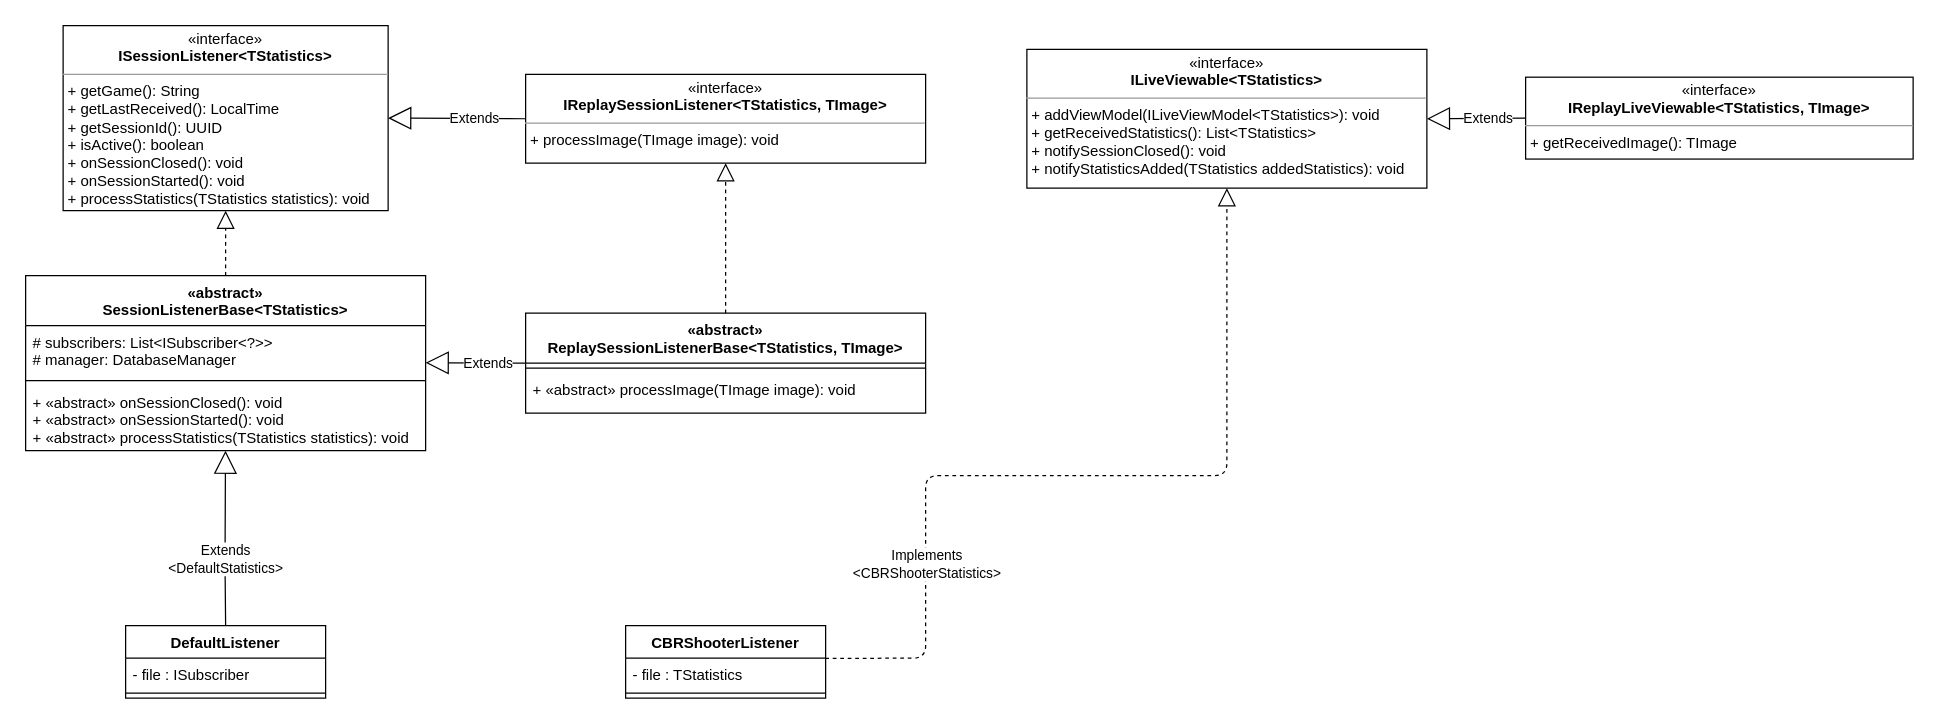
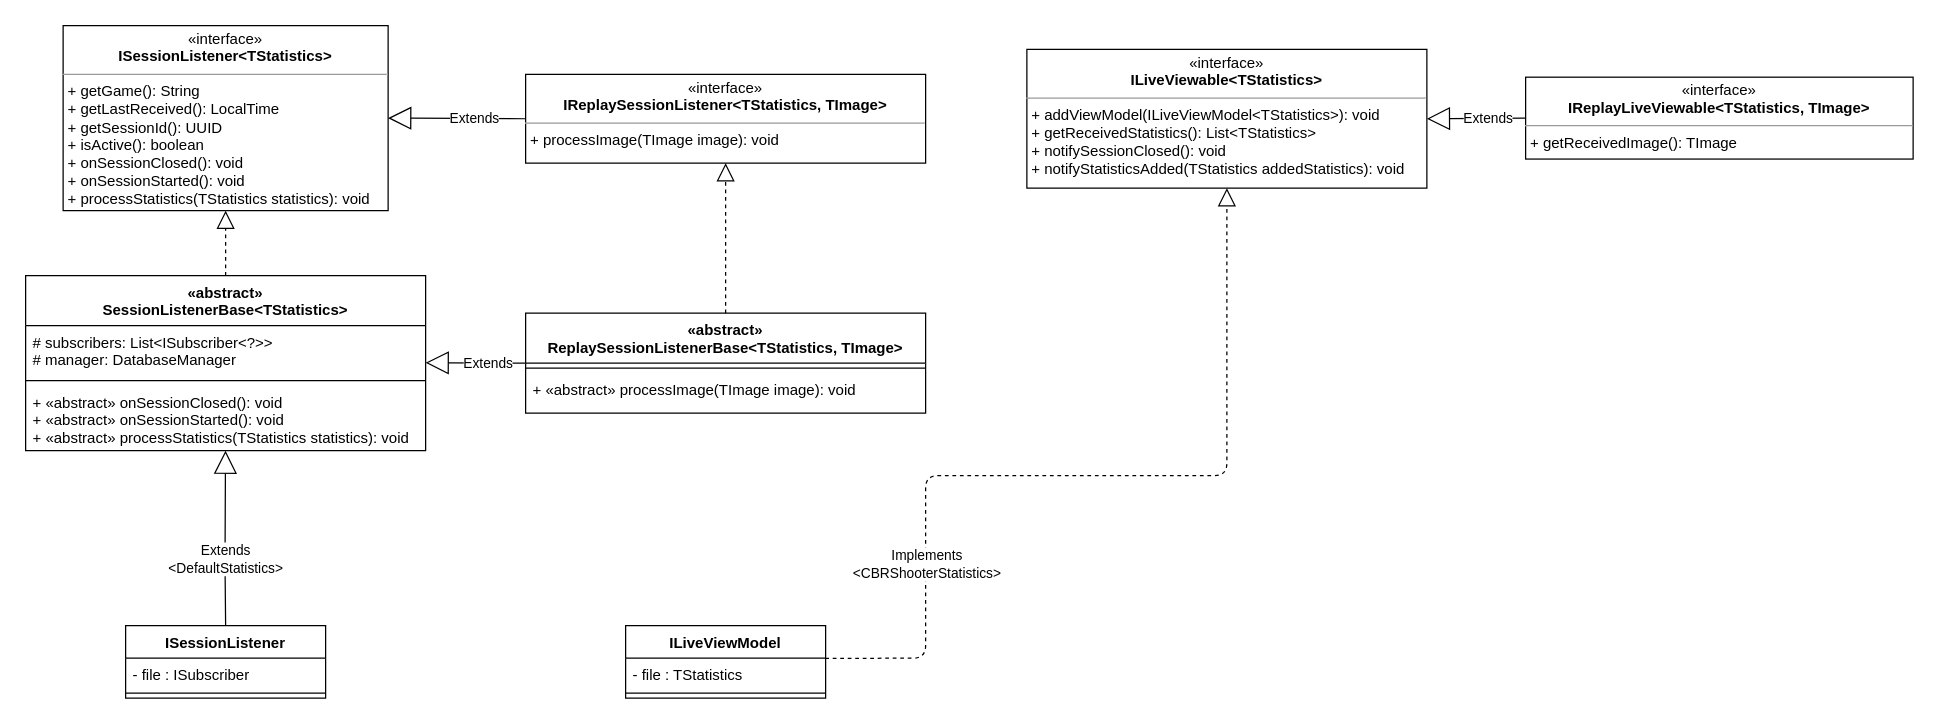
- <mxCell id="23" value="DefaultListener" style="swimlane;fontStyle=1;align=center;verticalAlign=top;childLayout=stackLayout;horizontal=1;startSize=26;horizontalStack=0;resizeParent=1;resizeParentMax=0;resizeLast=0;collapsible=1;marginBottom=0;" parent="1" vertex="1"><mxGeometry x="100" y="500" width="160" height="58" as="geometry" /></mxCell>
+ <mxCell id="23" value="ISessionListener" style="swimlane;fontStyle=1;align=center;verticalAlign=top;childLayout=stackLayout;horizontal=1;startSize=26;horizontalStack=0;resizeParent=1;resizeParentMax=0;resizeLast=0;collapsible=1;marginBottom=0;" parent="1" vertex="1"><mxGeometry x="100" y="500" width="160" height="58" as="geometry" /></mxCell>
- <mxCell id="18" value="CBRShooterListener" style="swimlane;fontStyle=1;align=center;verticalAlign=top;childLayout=stackLayout;horizontal=1;startSize=26;horizontalStack=0;resizeParent=1;resizeParentMax=0;resizeLast=0;collapsible=1;marginBottom=0;" parent="1" vertex="1"><mxGeometry x="500" y="500" width="160" height="58" as="geometry" /></mxCell>
+ <mxCell id="18" value="ILiveViewModel" style="swimlane;fontStyle=1;align=center;verticalAlign=top;childLayout=stackLayout;horizontal=1;startSize=26;horizontalStack=0;resizeParent=1;resizeParentMax=0;resizeLast=0;collapsible=1;marginBottom=0;" parent="1" vertex="1"><mxGeometry x="500" y="500" width="160" height="58" as="geometry" /></mxCell>
